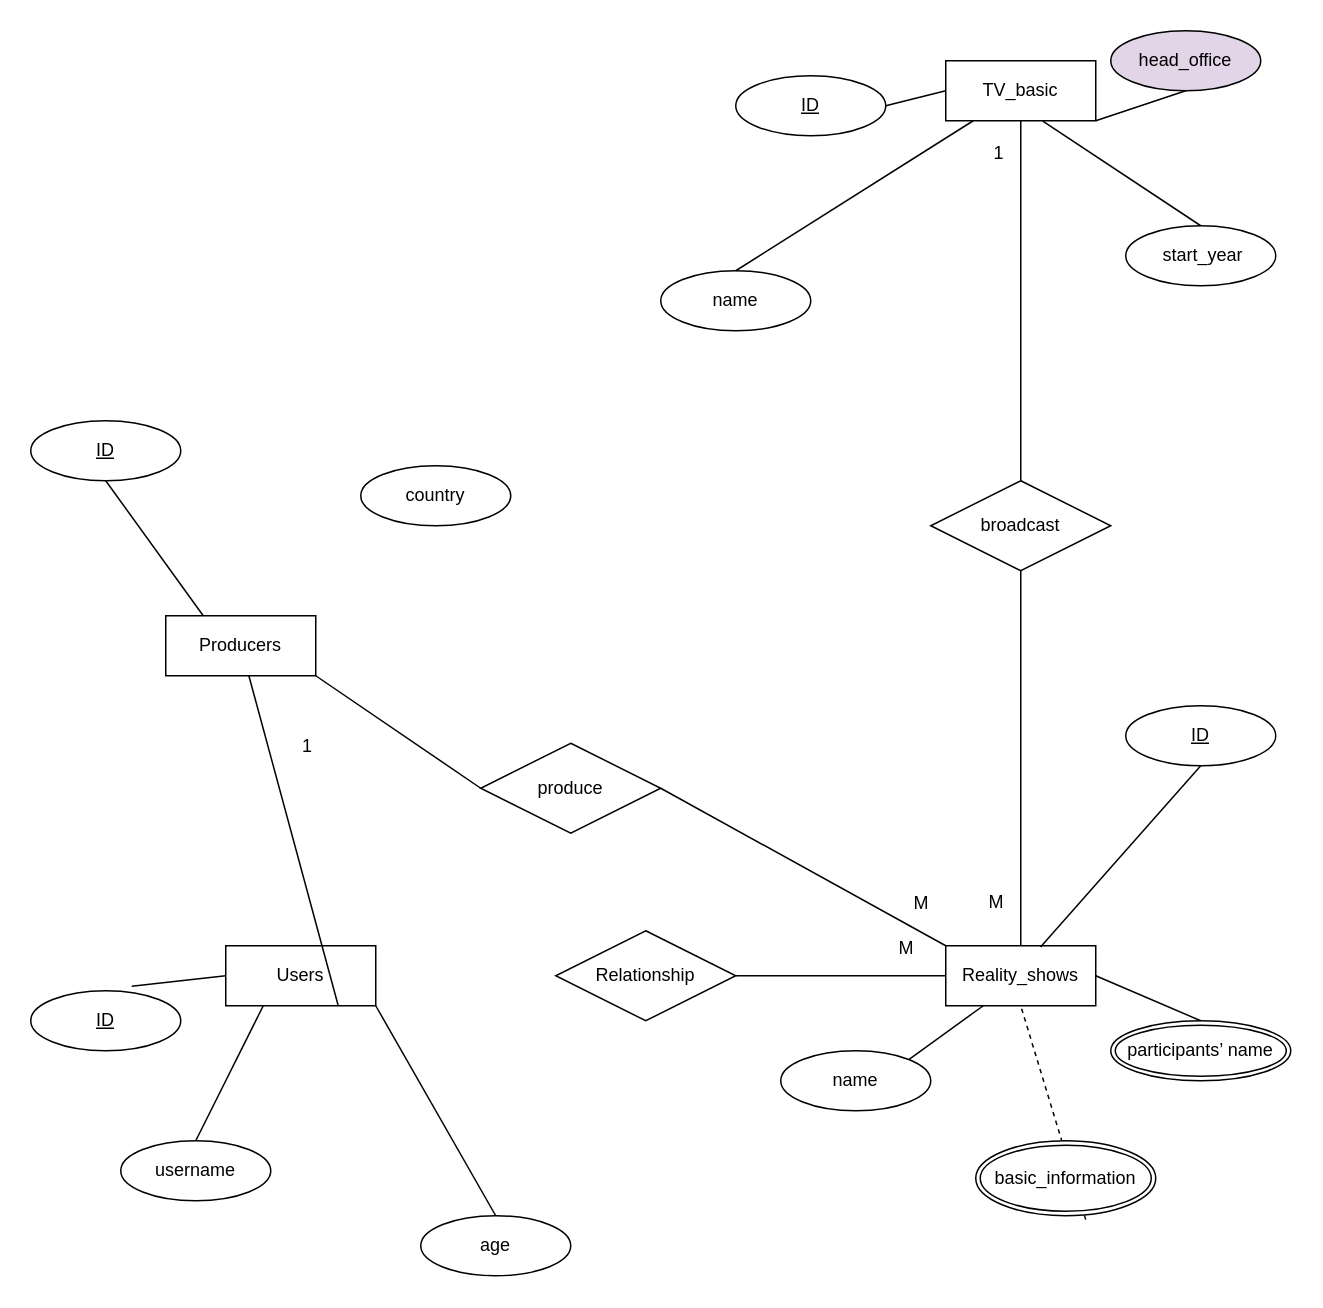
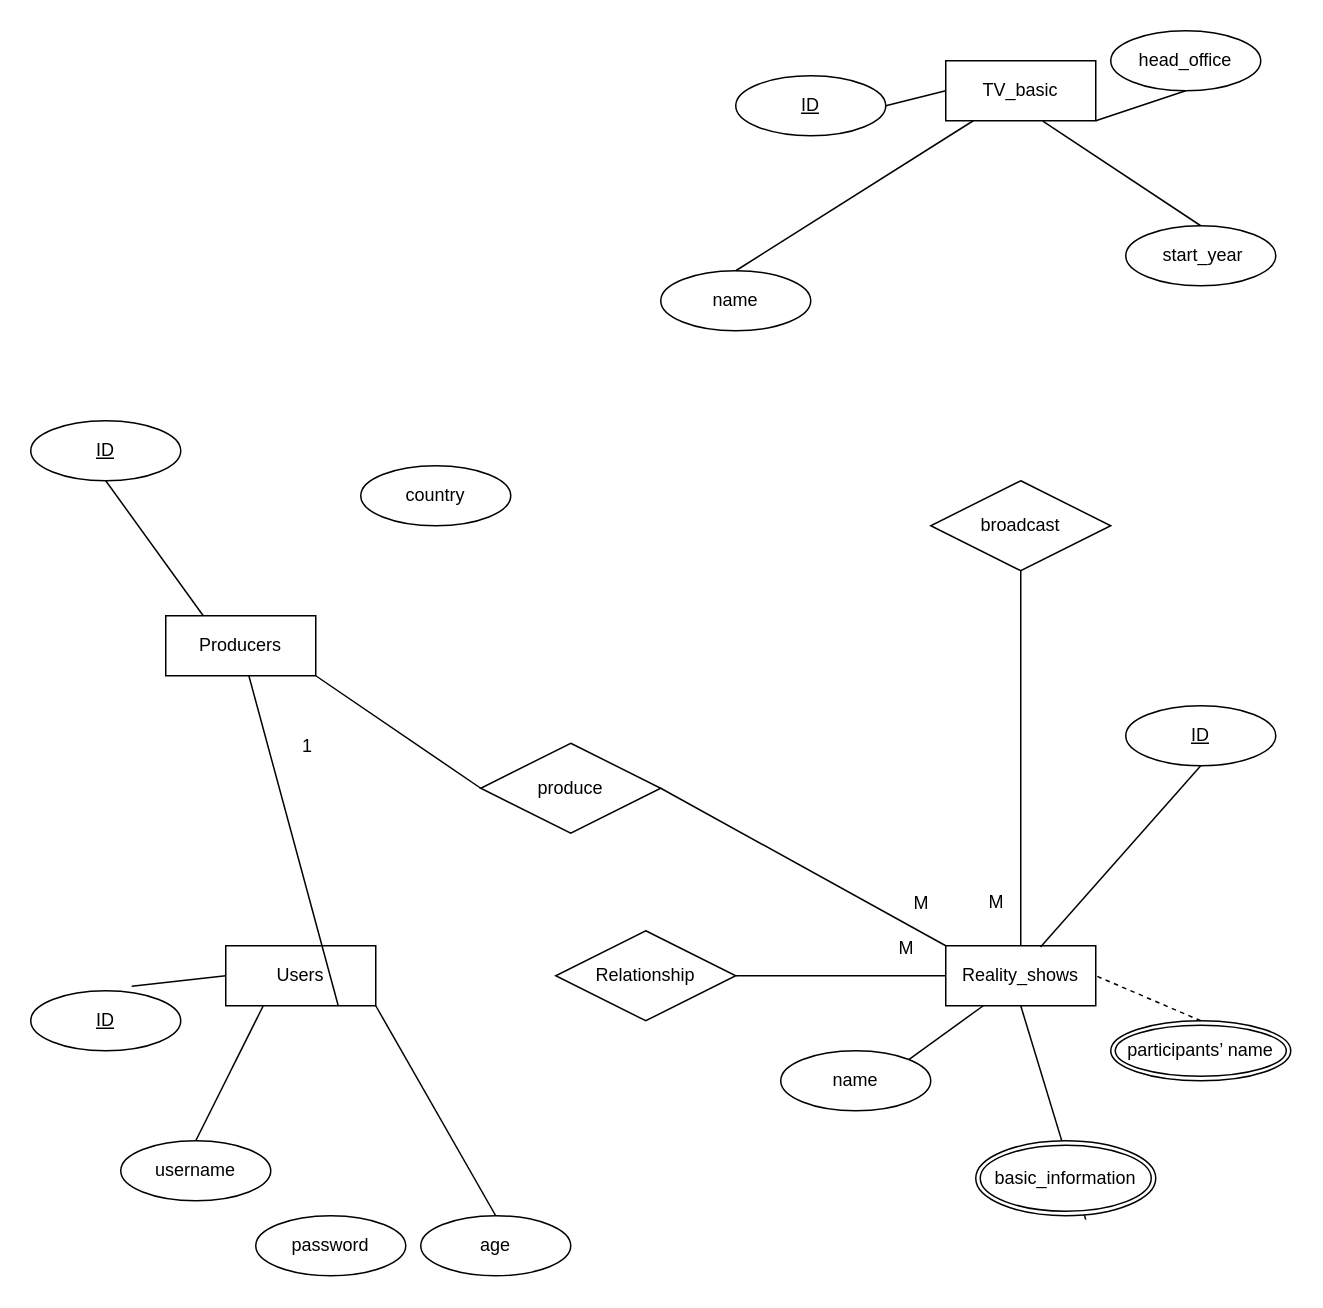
- <mxCell id="14" value="head_office" style="ellipse;whiteSpace=wrap;html=1;align=center;fillColor=#e1d5e7;" vertex="1" parent="1"><mxGeometry x="740" y="20" width="100" height="40" as="geometry" /></mxCell>
+ <mxCell id="14" value="head_office" style="ellipse;whiteSpace=wrap;html=1;align=center;" vertex="1" parent="1"><mxGeometry x="740" y="20" width="100" height="40" as="geometry" /></mxCell>
- <mxCell id="37" value="" style="endArrow=none;html=1;rounded=0;entryX=0.5;entryY=1;entryDx=0;entryDy=0;exitX=0.5;exitY=0;exitDx=0;exitDy=0;" edge="1" parent="1" source="34" target="4"><mxGeometry relative="1" as="geometry"><mxPoint x="470" y="390" as="sourcePoint" /><mxPoint x="630" y="390" as="targetPoint" /></mxGeometry></mxCell>
- <mxCell id="38" value="1" style="resizable=0;html=1;whiteSpace=wrap;align=right;verticalAlign=bottom;" connectable="0" vertex="1" parent="37"><mxGeometry x="1" relative="1" as="geometry"><mxPoint x="-10" y="30" as="offset" /></mxGeometry></mxCell>
- <mxCell id="22" value="" style="endArrow=none;html=1;rounded=0;exitX=0.5;exitY=0;exitDx=0;exitDy=0;entryX=1;entryY=0.5;entryDx=0;entryDy=0;" edge="1" parent="1" source="9" target="2"><mxGeometry relative="1" as="geometry"><mxPoint x="210" y="510" as="sourcePoint" /><mxPoint x="860" y="370" as="targetPoint" /></mxGeometry></mxCell>
+ <mxCell id="22" value="" style="endArrow=none;html=1;rounded=0;exitX=0.5;exitY=0;exitDx=0;exitDy=0;entryX=1;entryY=0.5;entryDx=0;entryDy=0;dashed=1;" edge="1" parent="1" source="9" target="2"><mxGeometry relative="1" as="geometry"><mxPoint x="210" y="510" as="sourcePoint" /><mxPoint x="860" y="370" as="targetPoint" /></mxGeometry></mxCell>
- <mxCell id="21" value="" style="endArrow=none;html=1;rounded=0;entryX=0.5;entryY=1;entryDx=0;entryDy=0;exitX=0.611;exitY=1.052;exitDx=0;exitDy=0;exitPerimeter=0;dashed=1;" edge="1" parent="1" source="33" target="2"><mxGeometry relative="1" as="geometry"><mxPoint x="540" y="350" as="sourcePoint" /><mxPoint x="370" y="510" as="targetPoint" /></mxGeometry></mxCell>
+ <mxCell id="21" value="" style="endArrow=none;html=1;rounded=0;entryX=0.5;entryY=1;entryDx=0;entryDy=0;exitX=0.611;exitY=1.052;exitDx=0;exitDy=0;exitPerimeter=0;" edge="1" parent="1" source="33" target="2"><mxGeometry relative="1" as="geometry"><mxPoint x="540" y="350" as="sourcePoint" /><mxPoint x="370" y="510" as="targetPoint" /></mxGeometry></mxCell>
+ <mxCell id="17" value="password" style="ellipse;whiteSpace=wrap;html=1;align=center;" vertex="1" parent="1"><mxGeometry x="170" y="810" width="100" height="40" as="geometry" /></mxCell>
